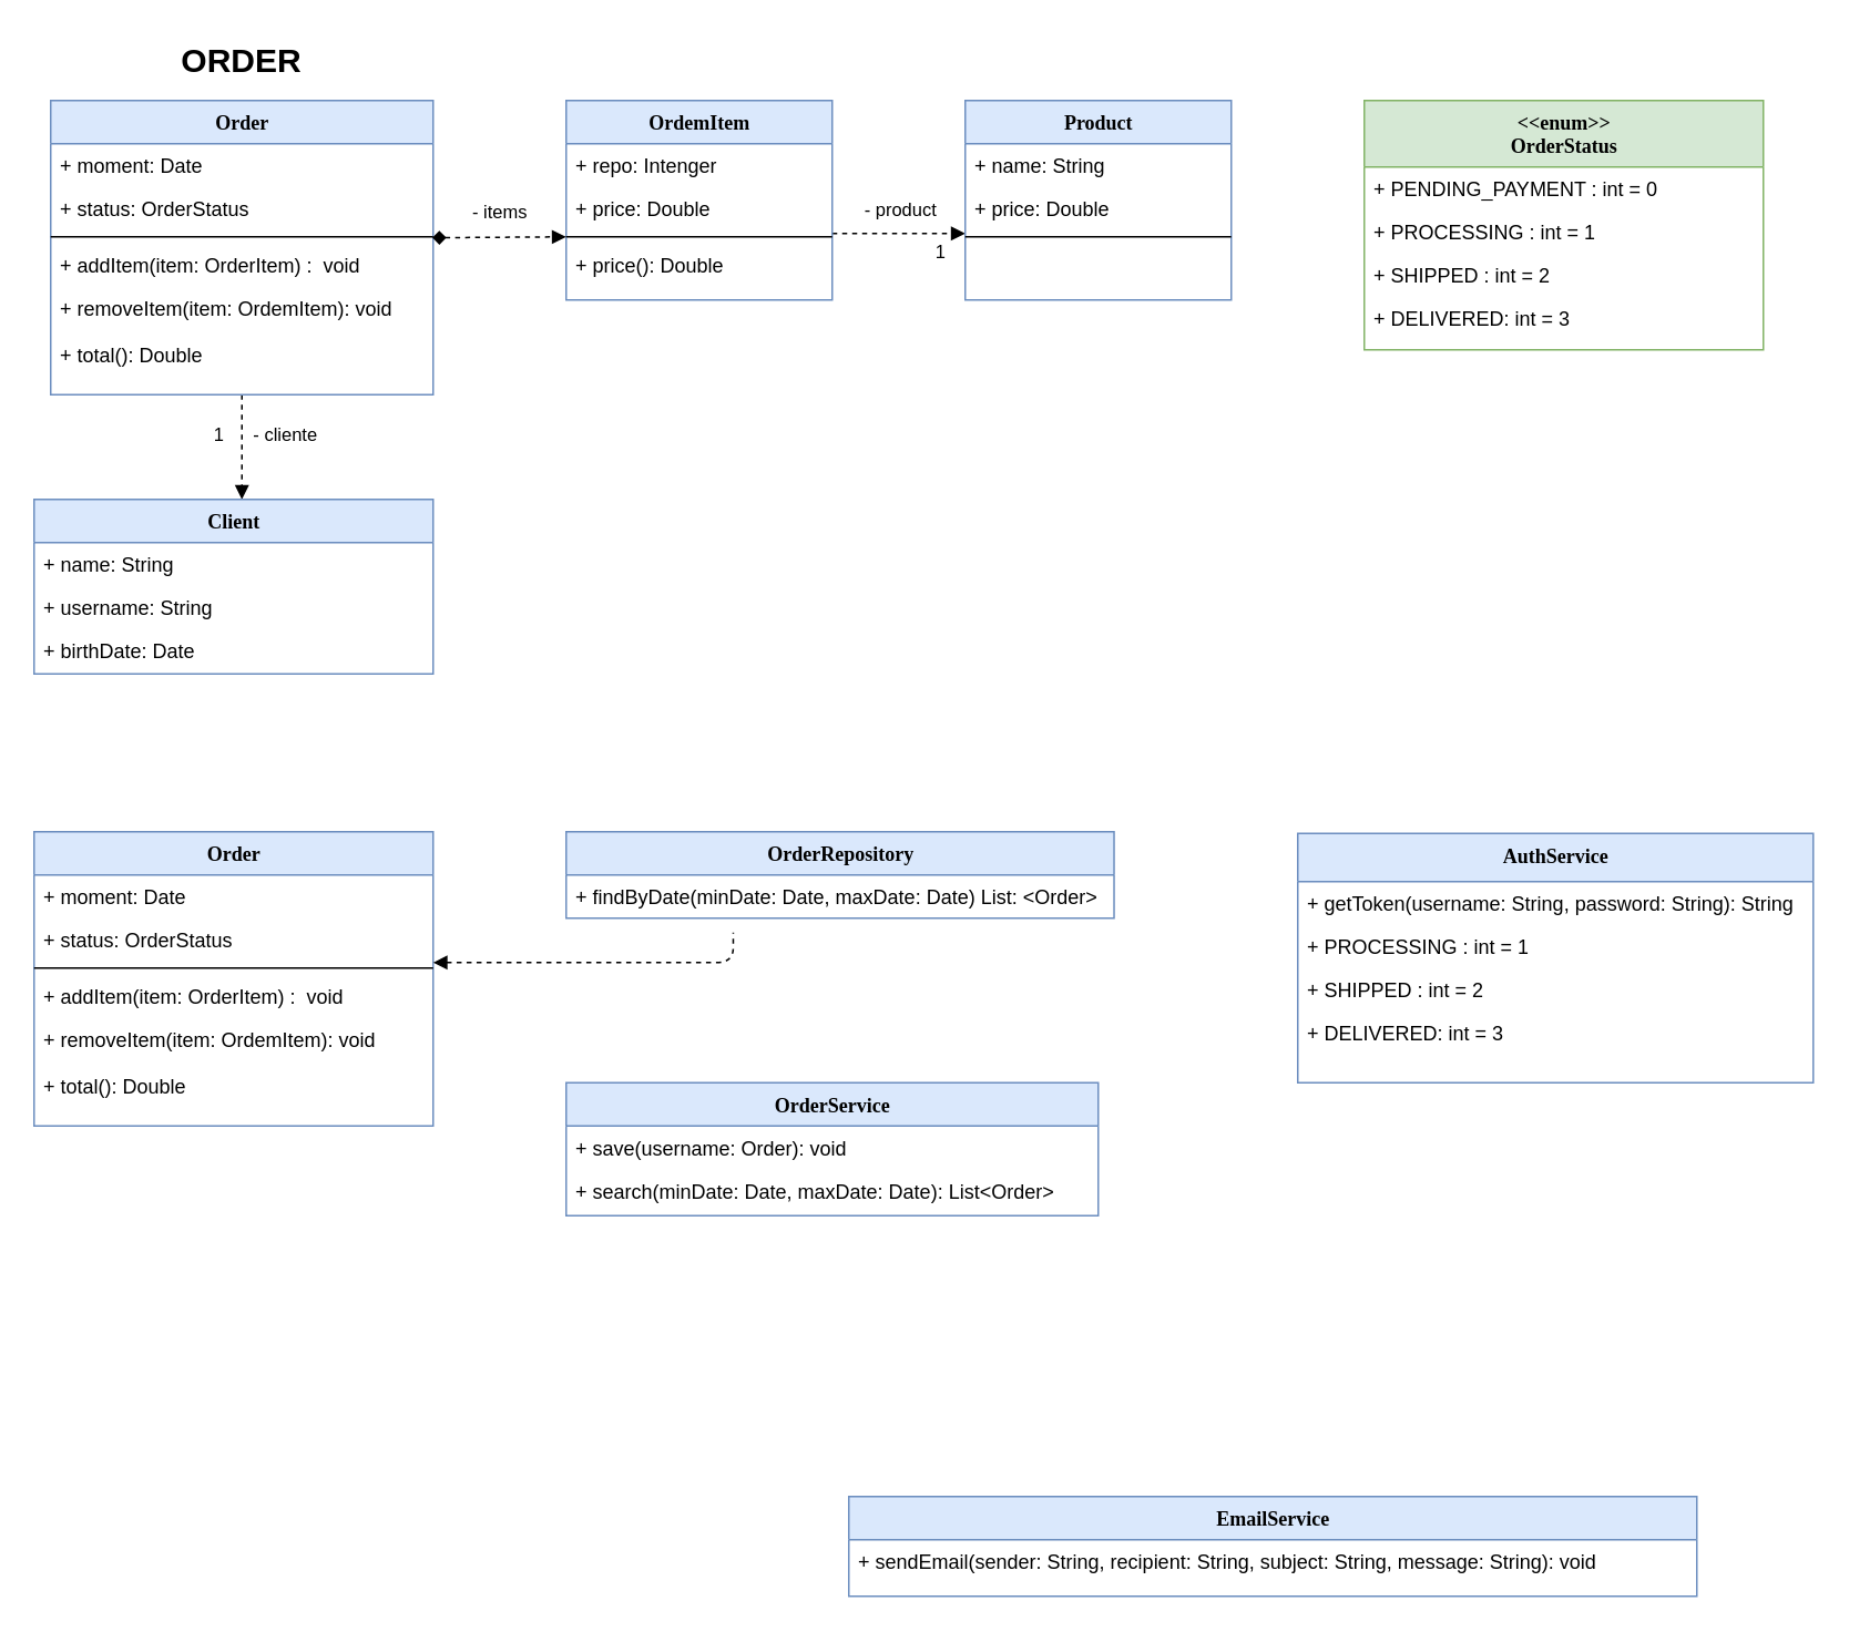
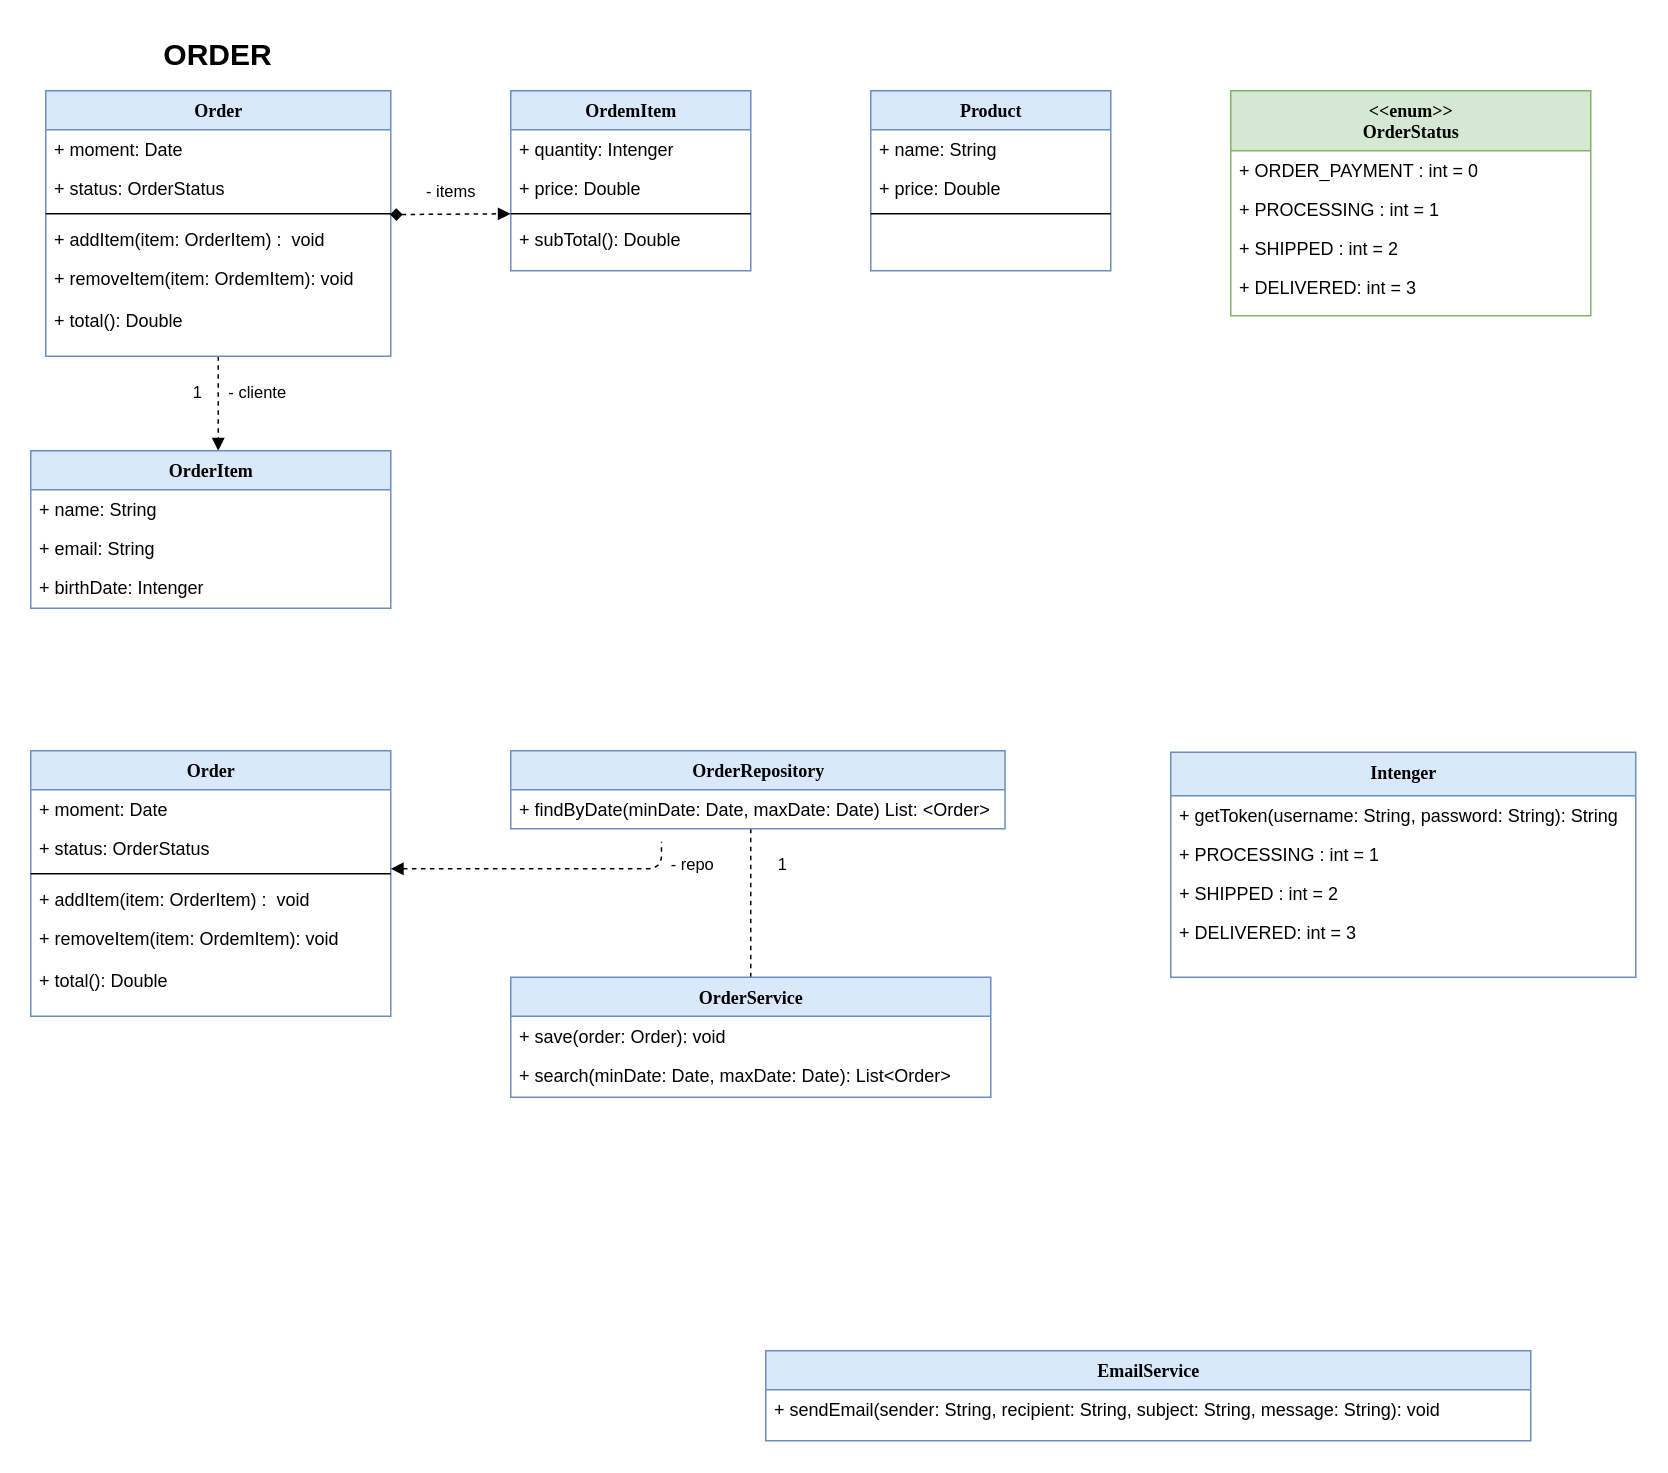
- <mxCell id="16" value="+ repo: Intenger" style="text;html=1;strokeColor=none;fillColor=none;align=left;verticalAlign=top;spacingLeft=4;spacingRight=4;whiteSpace=wrap;overflow=hidden;rotatable=0;points=[[0,0.5],[1,0.5]];portConstraint=eastwest;" parent="15" vertex="1"><mxGeometry y="26" width="160" height="26" as="geometry" /></mxCell>
+ <mxCell id="16" value="+ quantity: Intenger" style="text;html=1;strokeColor=none;fillColor=none;align=left;verticalAlign=top;spacingLeft=4;spacingRight=4;whiteSpace=wrap;overflow=hidden;rotatable=0;points=[[0,0.5],[1,0.5]];portConstraint=eastwest;" parent="15" vertex="1"><mxGeometry y="26" width="160" height="26" as="geometry" /></mxCell>
- <mxCell id="29" value="+ PENDING_PAYMENT : int = 0" style="text;html=1;strokeColor=none;fillColor=none;align=left;verticalAlign=top;spacingLeft=4;spacingRight=4;whiteSpace=wrap;overflow=hidden;rotatable=0;points=[[0,0.5],[1,0.5]];portConstraint=eastwest;" parent="28" vertex="1"><mxGeometry y="40" width="240" height="26" as="geometry" /></mxCell>
+ <mxCell id="29" value="+ ORDER_PAYMENT : int = 0" style="text;html=1;strokeColor=none;fillColor=none;align=left;verticalAlign=top;spacingLeft=4;spacingRight=4;whiteSpace=wrap;overflow=hidden;rotatable=0;points=[[0,0.5],[1,0.5]];portConstraint=eastwest;" parent="28" vertex="1"><mxGeometry y="40" width="240" height="26" as="geometry" /></mxCell>
- <mxCell id="12" style="edgeStyle=elbowEdgeStyle;html=1;labelBackgroundColor=none;startFill=0;startSize=8;endArrow=block;endFill=1;endSize=6;fontFamily=Verdana;fontSize=12;elbow=horizontal;dashed=1;" parent="1" source="15" target="20" edge="1"><mxGeometry relative="1" as="geometry"><Array as="points"><mxPoint x="540" y="140" /></Array></mxGeometry></mxCell>
- <mxCell id="13" value="- product" style="edgeLabel;html=1;align=center;verticalAlign=middle;resizable=0;points=[];" parent="12" vertex="1" connectable="0"><mxGeometry x="-0.333" y="-2" relative="1" as="geometry"><mxPoint x="13" y="-17" as="offset" /></mxGeometry></mxCell>
- <mxCell id="14" value="1" style="edgeLabel;html=1;align=center;verticalAlign=middle;resizable=0;points=[];" parent="12" vertex="1" connectable="0"><mxGeometry x="0.592" relative="1" as="geometry"><mxPoint y="10" as="offset" /></mxGeometry></mxCell>
- <mxCell id="19" value="+ price(): Double" style="text;html=1;strokeColor=none;fillColor=none;align=left;verticalAlign=top;spacingLeft=4;spacingRight=4;whiteSpace=wrap;overflow=hidden;rotatable=0;points=[[0,0.5],[1,0.5]];portConstraint=eastwest;" parent="15" vertex="1"><mxGeometry y="86" width="160" height="26" as="geometry" /></mxCell>
+ <mxCell id="19" value="+ subTotal(): Double" style="text;html=1;strokeColor=none;fillColor=none;align=left;verticalAlign=top;spacingLeft=4;spacingRight=4;whiteSpace=wrap;overflow=hidden;rotatable=0;points=[[0,0.5],[1,0.5]];portConstraint=eastwest;" parent="15" vertex="1"><mxGeometry y="86" width="160" height="26" as="geometry" /></mxCell>
- <mxCell id="24" value="Client" style="swimlane;html=1;fontStyle=1;align=center;verticalAlign=top;childLayout=stackLayout;horizontal=1;startSize=26;horizontalStack=0;resizeParent=1;resizeLast=0;collapsible=1;marginBottom=0;swimlaneFillColor=#ffffff;rounded=0;shadow=0;comic=0;labelBackgroundColor=none;strokeWidth=1;fillColor=#dae8fc;fontFamily=Verdana;fontSize=12;strokeColor=#6c8ebf;" parent="1" vertex="1"><mxGeometry x="20" y="300" width="240" height="105" as="geometry" /></mxCell>
+ <mxCell id="24" value="OrderItem" style="swimlane;html=1;fontStyle=1;align=center;verticalAlign=top;childLayout=stackLayout;horizontal=1;startSize=26;horizontalStack=0;resizeParent=1;resizeLast=0;collapsible=1;marginBottom=0;swimlaneFillColor=#ffffff;rounded=0;shadow=0;comic=0;labelBackgroundColor=none;strokeWidth=1;fillColor=#dae8fc;fontFamily=Verdana;fontSize=12;strokeColor=#6c8ebf;" parent="1" vertex="1"><mxGeometry x="20" y="300" width="240" height="105" as="geometry" /></mxCell>
- <mxCell id="26" value="+ username: String" style="text;html=1;strokeColor=none;fillColor=none;align=left;verticalAlign=top;spacingLeft=4;spacingRight=4;whiteSpace=wrap;overflow=hidden;rotatable=0;points=[[0,0.5],[1,0.5]];portConstraint=eastwest;" parent="24" vertex="1"><mxGeometry y="52" width="240" height="26" as="geometry" /></mxCell>
+ <mxCell id="26" value="+ email: String" style="text;html=1;strokeColor=none;fillColor=none;align=left;verticalAlign=top;spacingLeft=4;spacingRight=4;whiteSpace=wrap;overflow=hidden;rotatable=0;points=[[0,0.5],[1,0.5]];portConstraint=eastwest;" parent="24" vertex="1"><mxGeometry y="52" width="240" height="26" as="geometry" /></mxCell>
- <mxCell id="27" value="+ birthDate: Date" style="text;html=1;strokeColor=none;fillColor=none;align=left;verticalAlign=top;spacingLeft=4;spacingRight=4;whiteSpace=wrap;overflow=hidden;rotatable=0;points=[[0,0.5],[1,0.5]];portConstraint=eastwest;" parent="24" vertex="1"><mxGeometry y="78" width="240" height="26" as="geometry" /></mxCell>
+ <mxCell id="27" value="+ birthDate: Intenger" style="text;html=1;strokeColor=none;fillColor=none;align=left;verticalAlign=top;spacingLeft=4;spacingRight=4;whiteSpace=wrap;overflow=hidden;rotatable=0;points=[[0,0.5],[1,0.5]];portConstraint=eastwest;" parent="24" vertex="1"><mxGeometry y="78" width="240" height="26" as="geometry" /></mxCell>
- <mxCell id="53" value="AuthService" style="swimlane;html=1;fontStyle=1;align=center;verticalAlign=top;childLayout=stackLayout;horizontal=1;startSize=29;horizontalStack=0;resizeParent=1;resizeLast=0;collapsible=1;marginBottom=0;swimlaneFillColor=default;rounded=0;shadow=0;comic=0;labelBackgroundColor=none;strokeWidth=1;fillColor=#dae8fc;fontFamily=Verdana;fontSize=12;strokeColor=#6c8ebf;swimlaneLine=1;glass=0;" parent="1" vertex="1"><mxGeometry x="780" y="501" width="310" height="150" as="geometry"><mxRectangle x="830" y="520" width="110" height="40" as="alternateBounds" /></mxGeometry></mxCell>
+ <mxCell id="53" value="Intenger" style="swimlane;html=1;fontStyle=1;align=center;verticalAlign=top;childLayout=stackLayout;horizontal=1;startSize=29;horizontalStack=0;resizeParent=1;resizeLast=0;collapsible=1;marginBottom=0;swimlaneFillColor=default;rounded=0;shadow=0;comic=0;labelBackgroundColor=none;strokeWidth=1;fillColor=#dae8fc;fontFamily=Verdana;fontSize=12;strokeColor=#6c8ebf;swimlaneLine=1;glass=0;" parent="1" vertex="1"><mxGeometry x="780" y="501" width="310" height="150" as="geometry"><mxRectangle x="830" y="520" width="110" height="40" as="alternateBounds" /></mxGeometry></mxCell>
+ <mxCell id="43" style="edgeStyle=elbowEdgeStyle;html=1;labelBackgroundColor=none;startFill=0;startSize=8;endArrow=none;endFill=0;endSize=6;fontFamily=Verdana;fontSize=12;elbow=horizontal;dashed=1;" parent="1" source="46" target="48" edge="1"><mxGeometry relative="1" as="geometry" /></mxCell>
+ <mxCell id="44" value="- repo" style="edgeLabel;html=1;align=center;verticalAlign=middle;resizable=0;points=[];" parent="43" vertex="1" connectable="0"><mxGeometry x="-0.333" y="-2" relative="1" as="geometry"><mxPoint x="-38" y="-10" as="offset" /></mxGeometry></mxCell>
+ <mxCell id="45" value="1" style="edgeLabel;html=1;align=center;verticalAlign=middle;resizable=0;points=[];" parent="43" vertex="1" connectable="0"><mxGeometry x="-0.314" y="2" relative="1" as="geometry"><mxPoint x="18" y="-11" as="offset" /></mxGeometry></mxCell>
- <mxCell id="49" value="+ save(username: Order): void" style="text;html=1;strokeColor=none;fillColor=none;align=left;verticalAlign=top;spacingLeft=4;spacingRight=4;whiteSpace=wrap;overflow=hidden;rotatable=0;points=[[0,0.5],[1,0.5]];portConstraint=eastwest;" parent="48" vertex="1"><mxGeometry y="26" width="320" height="26" as="geometry" /></mxCell>
+ <mxCell id="49" value="+ save(order: Order): void" style="text;html=1;strokeColor=none;fillColor=none;align=left;verticalAlign=top;spacingLeft=4;spacingRight=4;whiteSpace=wrap;overflow=hidden;rotatable=0;points=[[0,0.5],[1,0.5]];portConstraint=eastwest;" parent="48" vertex="1"><mxGeometry y="26" width="320" height="26" as="geometry" /></mxCell>
